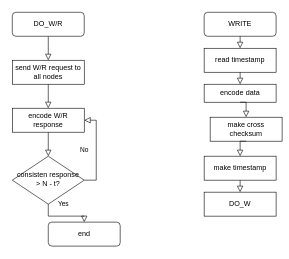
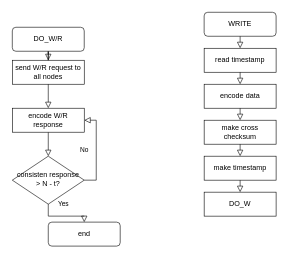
- <mxCell id="3" value="DO_W/R" style="rounded=1;whiteSpace=wrap;html=1;fontSize=12;glass=0;strokeWidth=1;shadow=0;" vertex="1" parent="1"><mxGeometry x="20" y="20" width="120" height="40" as="geometry" /></mxCell>
+ <mxCell id="3" value="DO_W/R" style="rounded=1;whiteSpace=wrap;html=1;fontSize=12;glass=0;strokeWidth=1;shadow=0;" vertex="1" parent="1"><mxGeometry x="20" y="45" width="120" height="40" as="geometry" /></mxCell>
- <mxCell id="14" value="encode data" style="rounded=0;whiteSpace=wrap;html=1;" vertex="1" parent="1"><mxGeometry x="340" y="140" width="120" height="30" as="geometry" /></mxCell>
+ <mxCell id="14" value="encode data" style="rounded=0;whiteSpace=wrap;html=1;" vertex="1" parent="1"><mxGeometry x="340" y="140" width="120" height="40" as="geometry" /></mxCell>
- <mxCell id="15" value="make cross checksum" style="rounded=0;whiteSpace=wrap;html=1;" vertex="1" parent="1"><mxGeometry x="350" y="195" width="120" height="40" as="geometry" /></mxCell>
+ <mxCell id="15" value="make cross checksum" style="rounded=0;whiteSpace=wrap;html=1;" vertex="1" parent="1"><mxGeometry x="340" y="200" width="120" height="40" as="geometry" /></mxCell>
